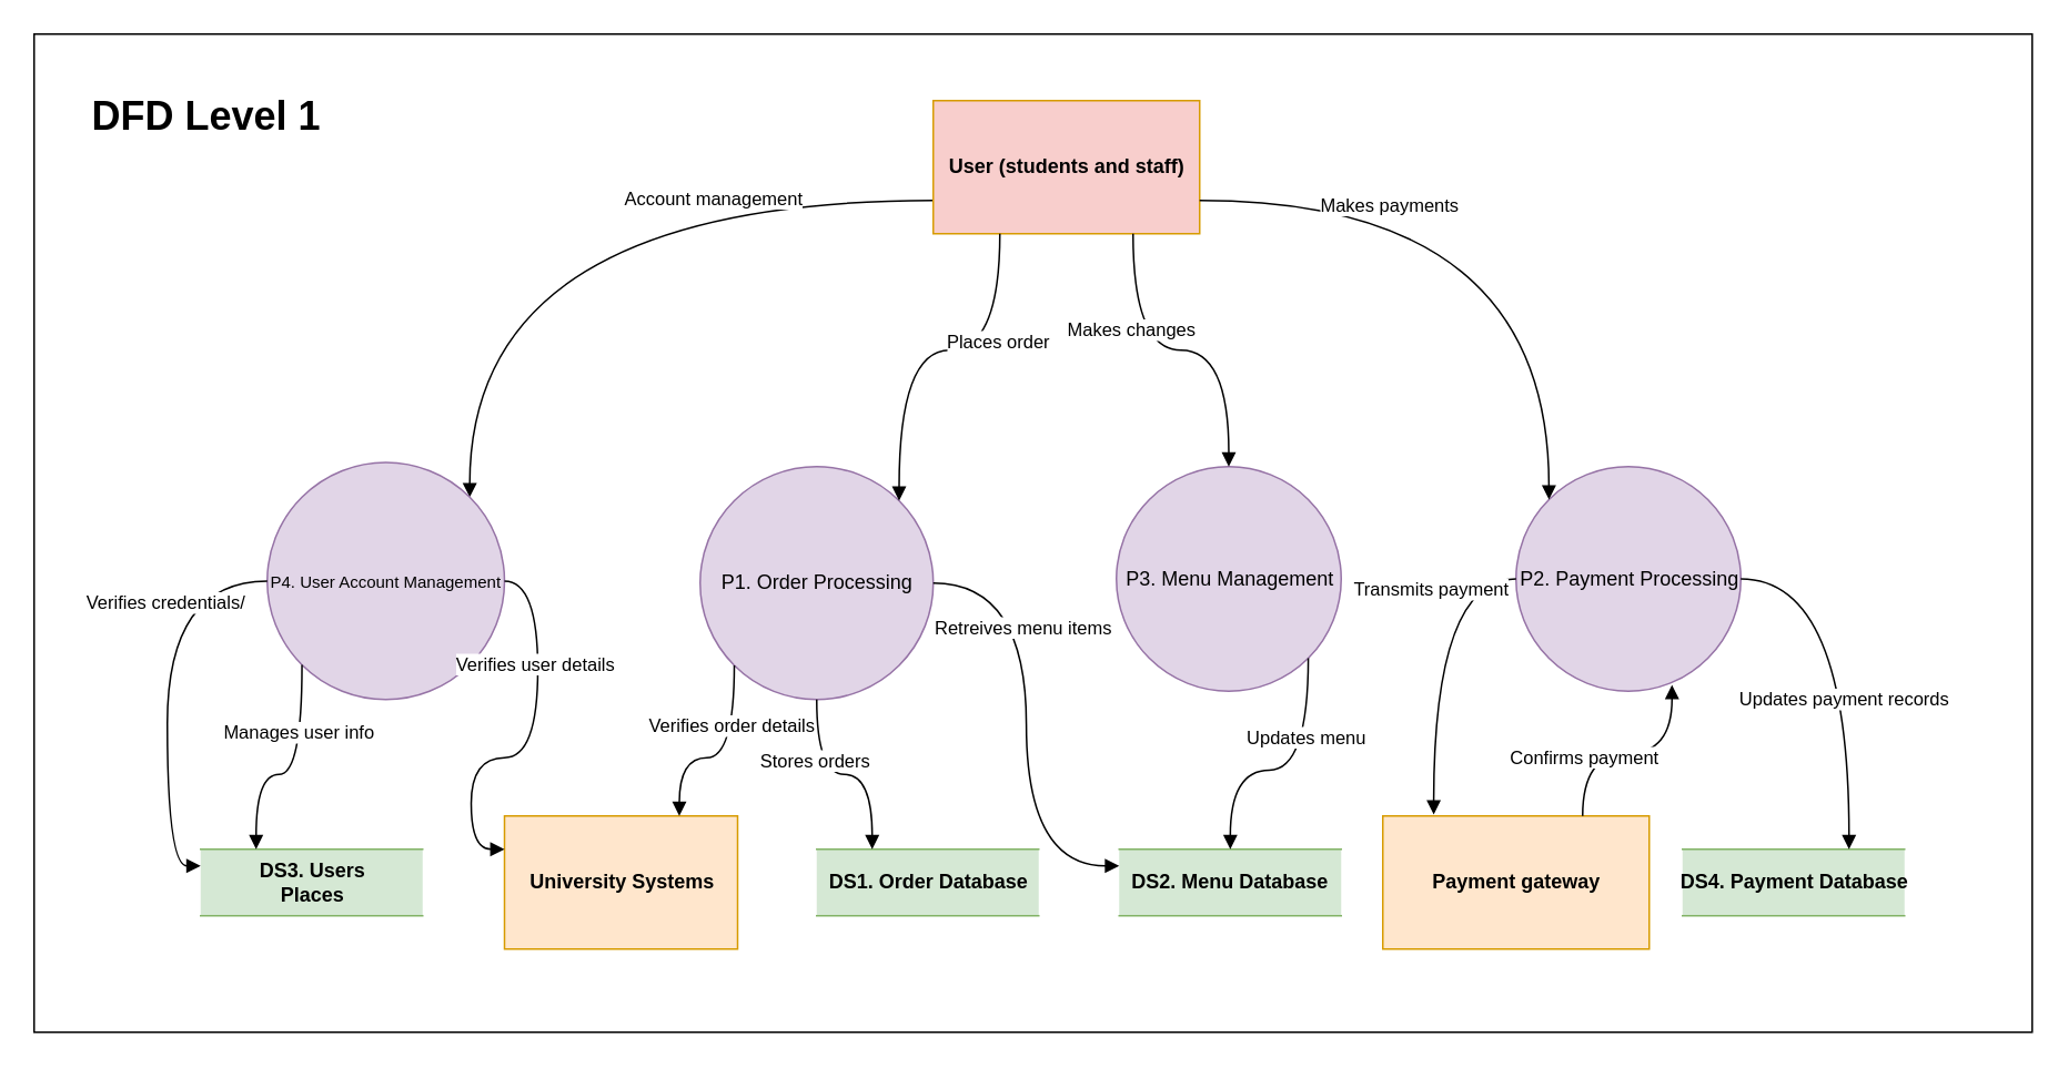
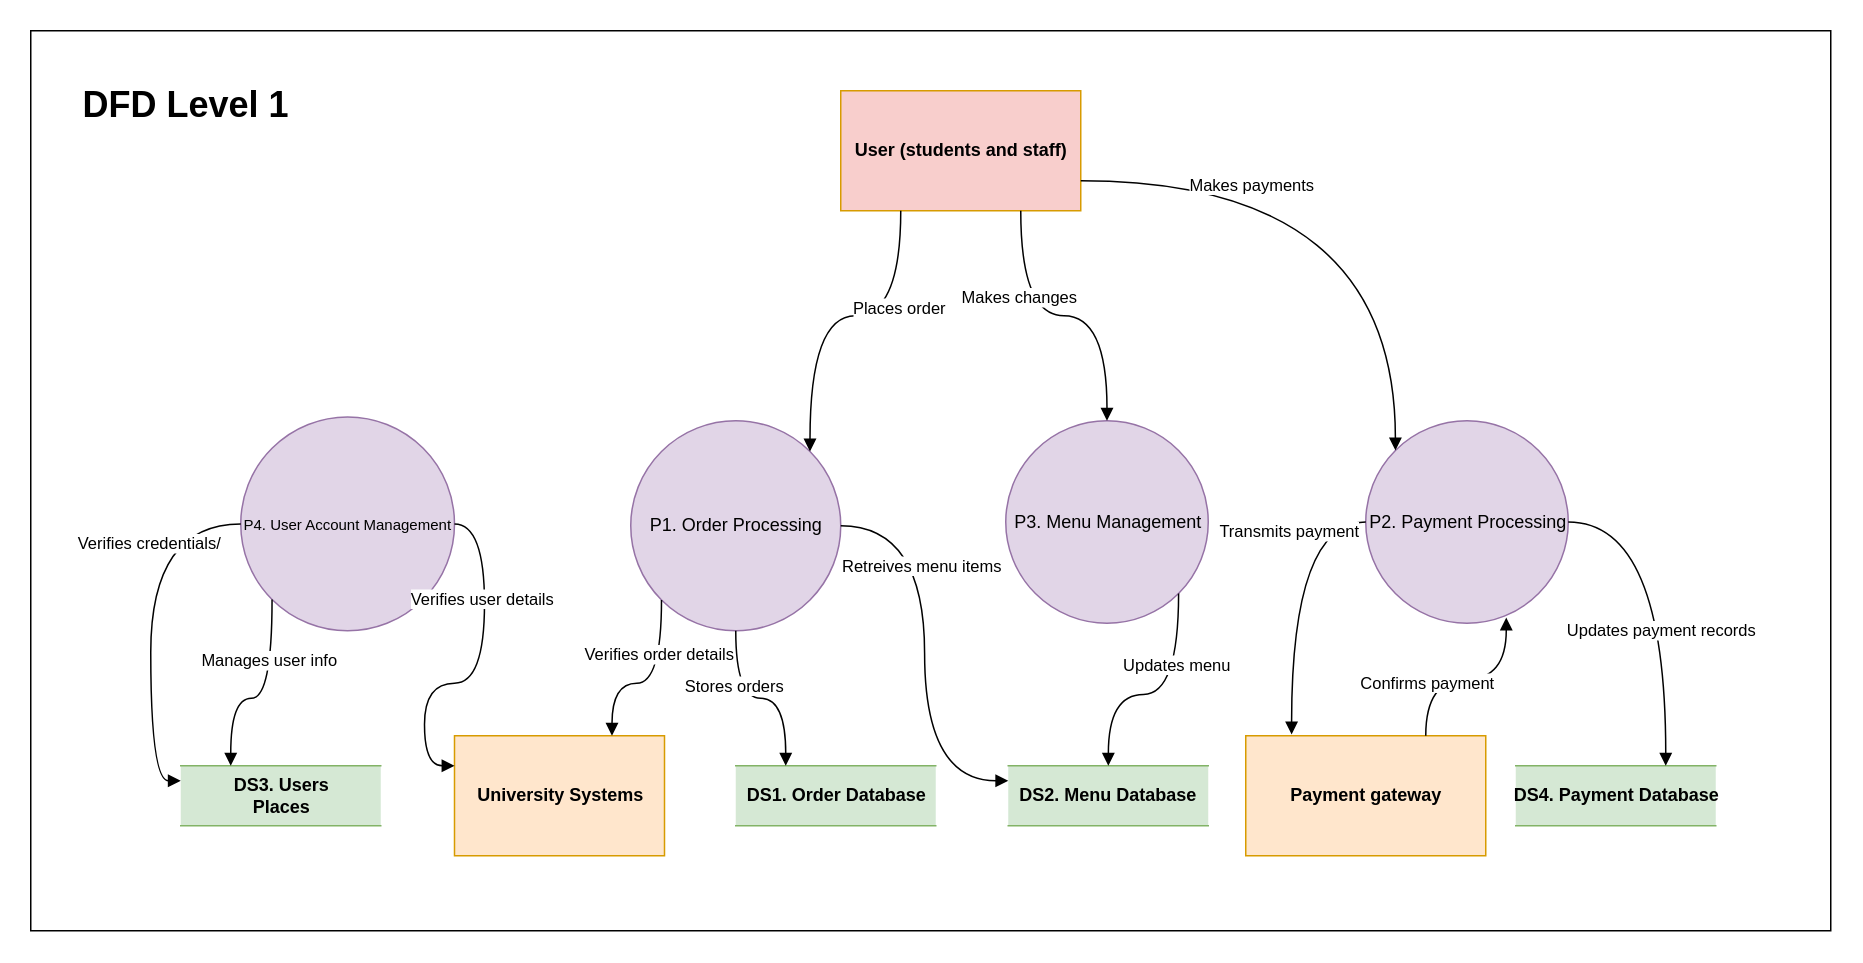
- <mxCell id="5" style="edgeStyle=orthogonalEdgeStyle;orthogonalLoop=1;jettySize=auto;html=1;curved=1;endArrow=block;endFill=1;entryX=1;entryY=0;entryDx=0;entryDy=0;exitX=0;exitY=0.75;exitDx=0;exitDy=0;" edge="1" parent="1" source="10" target="7"><mxGeometry relative="1" as="geometry"><mxPoint x="485" y="110" as="sourcePoint" /><mxPoint x="645" y="290" as="targetPoint" /></mxGeometry></mxCell>
- <mxCell id="6" value="Account management" style="edgeLabel;html=1;align=center;verticalAlign=middle;resizable=0;points=[];" connectable="0" vertex="1" parent="5"><mxGeometry x="-0.419" y="-2" relative="1" as="geometry"><mxPoint as="offset" /></mxGeometry></mxCell>
